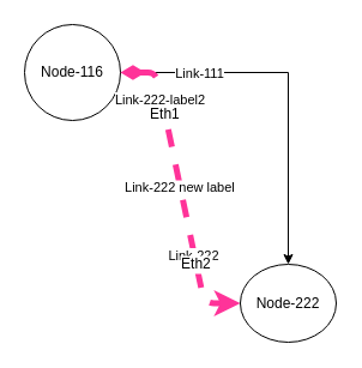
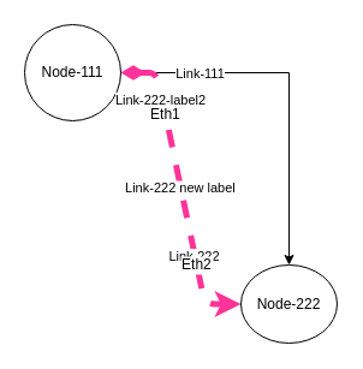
- <mxCell id="4" value="Node-116" style="ellipse;whiteSpace=wrap;html=1;aspect=fixed;" parent="1" vertex="1"><mxGeometry x="20" y="20" width="80" height="80" as="geometry" /></mxCell>
+ <mxCell id="4" value="Node-111" style="ellipse;whiteSpace=wrap;html=1;aspect=fixed;" parent="1" vertex="1"><mxGeometry x="20" y="20" width="80" height="80" as="geometry" /></mxCell>
